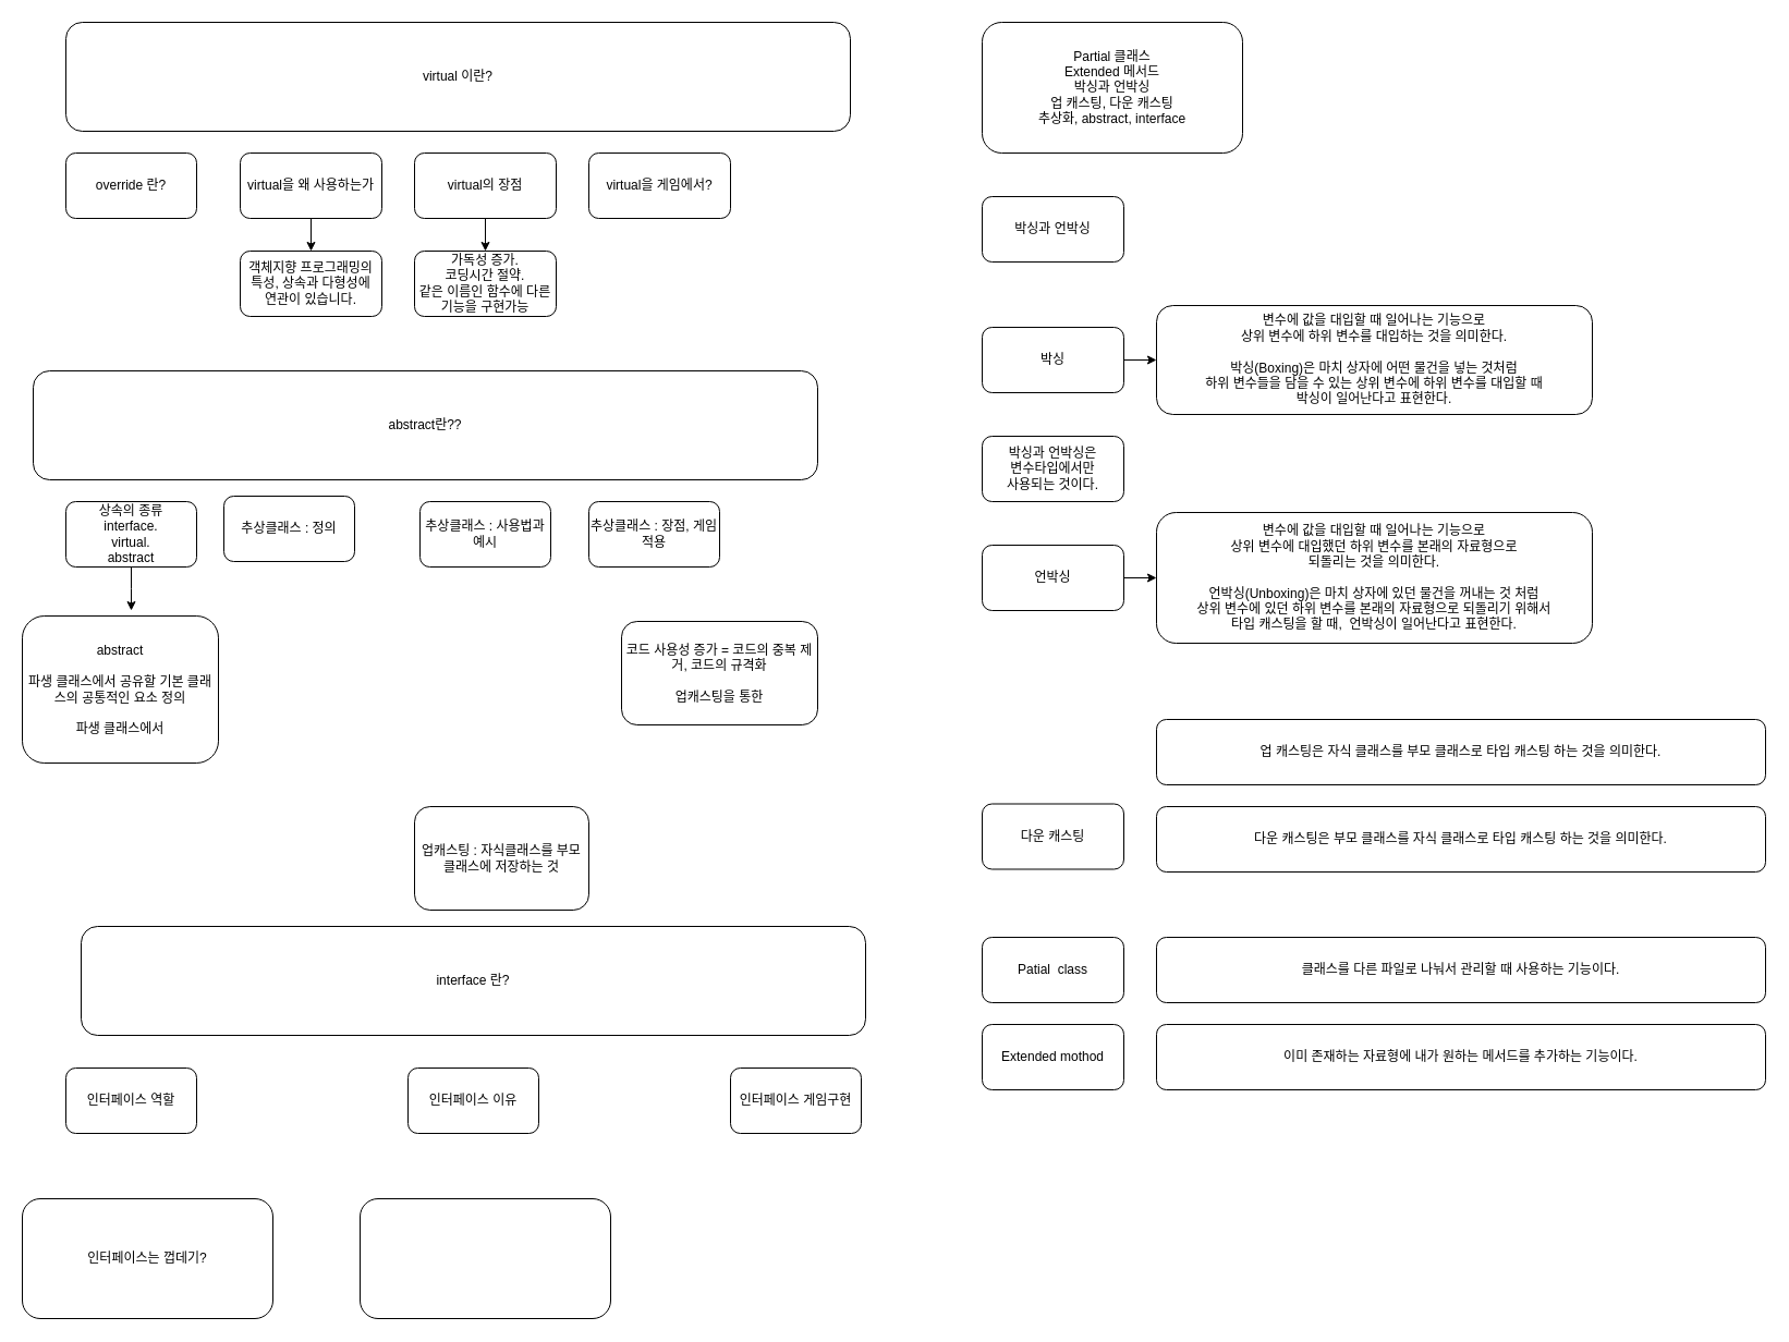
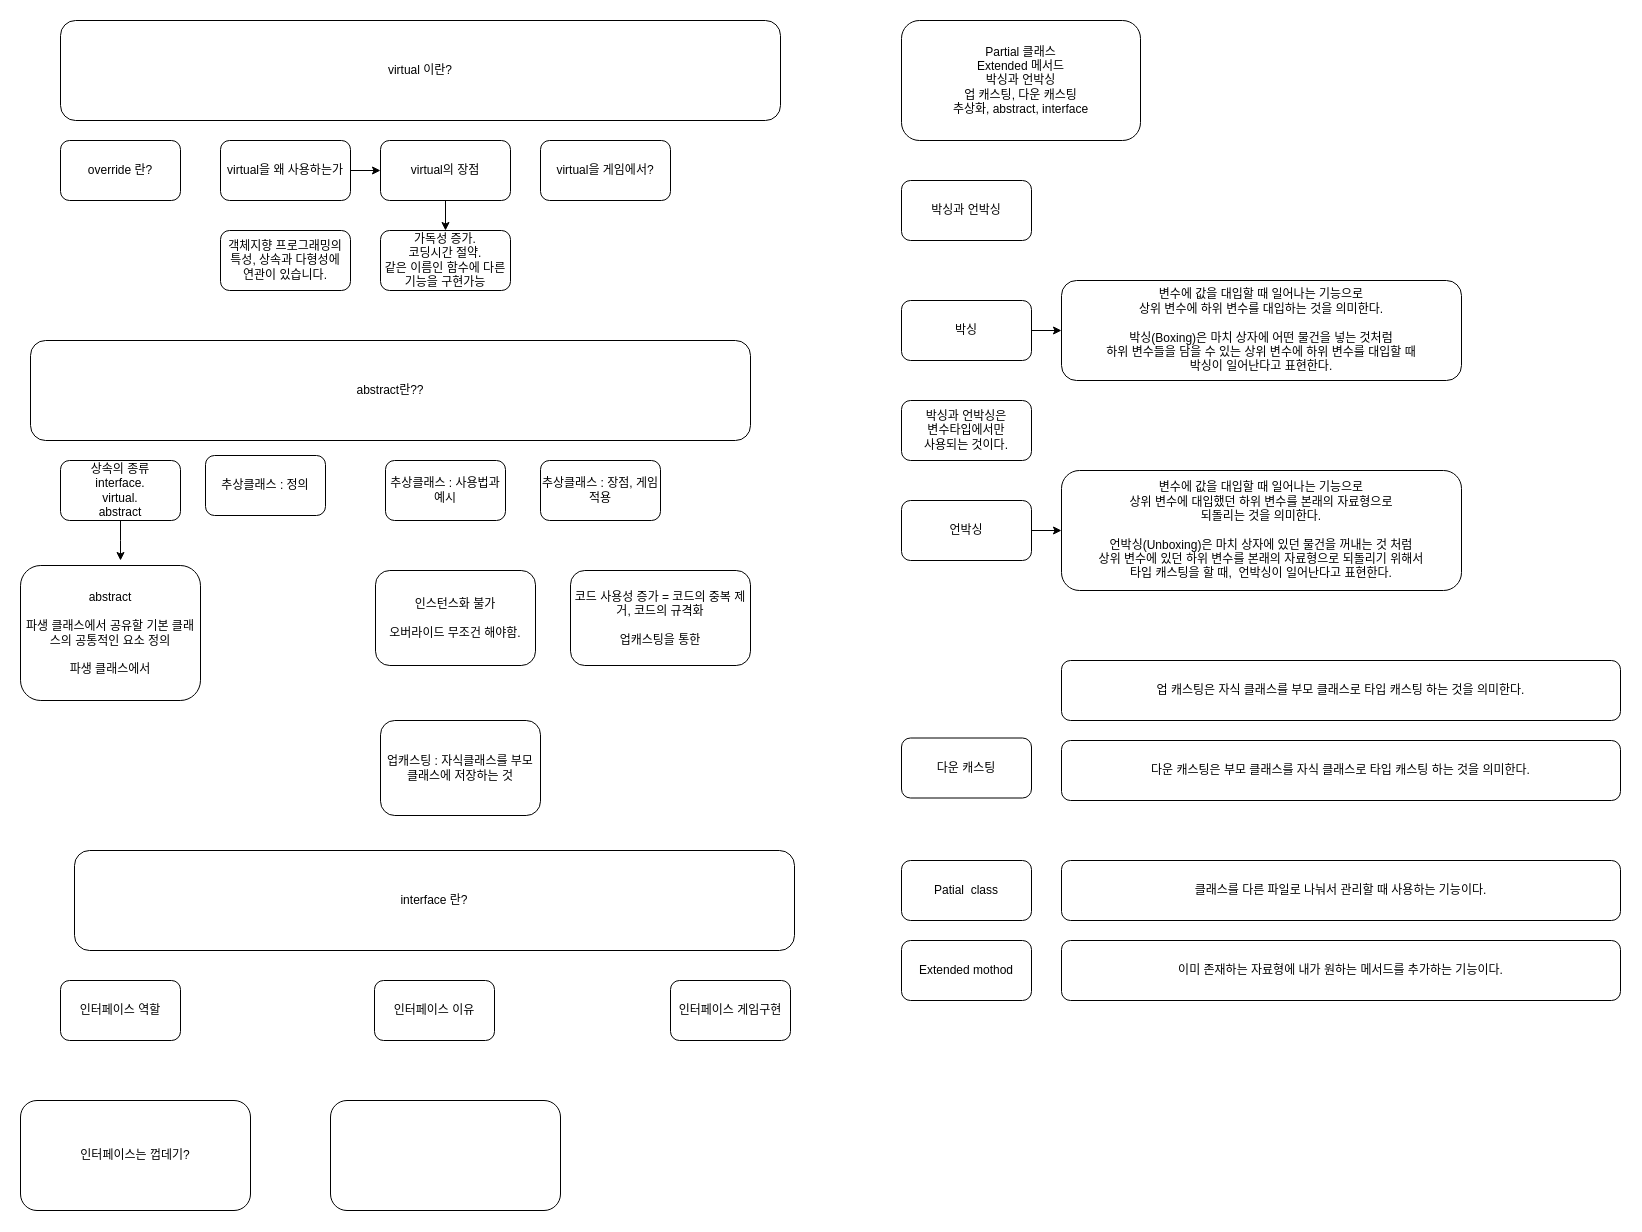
- <mxCell id="4" style="edgeStyle=orthogonalEdgeStyle;rounded=0;orthogonalLoop=1;jettySize=auto;html=1;entryX=0.5;entryY=0;entryDx=0;entryDy=0;" edge="1" parent="1" source="5" target="8"><mxGeometry relative="1" as="geometry" /></mxCell>
+ <mxCell id="4" style="edgeStyle=orthogonalEdgeStyle;rounded=0;orthogonalLoop=1;jettySize=auto;html=1;" edge="1" parent="1" source="5" target="7"><mxGeometry relative="1" as="geometry" /></mxCell>
+ <mxCell id="18" value="인스턴스화 불가&lt;br&gt;&lt;br&gt;오버라이드 무조건 해야함." style="rounded=1;whiteSpace=wrap;html=1;" vertex="1" parent="1"><mxGeometry x="375" y="570" width="160" height="95" as="geometry" /></mxCell>
- <mxCell id="20" value="업캐스팅 : 자식클래스를 부모 클래스에 저장하는 것" style="rounded=1;whiteSpace=wrap;html=1;" vertex="1" parent="1"><mxGeometry x="380" y="740" width="160" height="95" as="geometry" /></mxCell>
+ <mxCell id="20" value="업캐스팅 : 자식클래스를 부모 클래스에 저장하는 것" style="rounded=1;whiteSpace=wrap;html=1;" vertex="1" parent="1"><mxGeometry x="380" y="720" width="160" height="95" as="geometry" /></mxCell>
